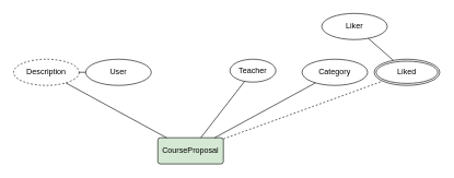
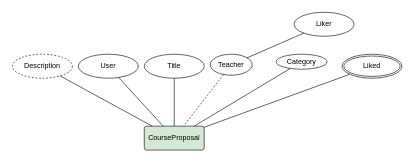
- <mxCell id="15" value="" style="endArrow=none;html=1;rounded=0;" edge="1" parent="1" source="14" target="13"><mxGeometry relative="1" as="geometry"><mxPoint x="560" y="190" as="sourcePoint" /><mxPoint x="720" y="190" as="targetPoint" /></mxGeometry></mxCell>
+ <mxCell id="15" value="" style="endArrow=none;html=1;rounded=0;" edge="1" parent="1" source="14" target="5"><mxGeometry relative="1" as="geometry"><mxPoint x="560" y="190" as="sourcePoint" /><mxPoint x="720" y="190" as="targetPoint" /></mxGeometry></mxCell>
- <mxCell id="9" value="" style="endArrow=none;html=1;rounded=0;" edge="1" parent="1" source="3" target="7"><mxGeometry relative="1" as="geometry"><mxPoint x="110" y="136" as="sourcePoint" /><mxPoint x="263" y="220" as="targetPoint" /></mxGeometry></mxCell>
+ <mxCell id="9" value="" style="endArrow=none;html=1;rounded=0;" edge="1" parent="1" source="3" target="2"><mxGeometry relative="1" as="geometry"><mxPoint x="110" y="136" as="sourcePoint" /><mxPoint x="263" y="220" as="targetPoint" /></mxGeometry></mxCell>
+ <mxCell id="4" value="Title" style="ellipse;whiteSpace=wrap;html=1;align=center;" vertex="1" parent="1"><mxGeometry x="240" y="90" width="100" height="40" as="geometry" /></mxCell>
- <mxCell id="6" value="Category" style="ellipse;whiteSpace=wrap;html=1;align=center;" vertex="1" parent="1"><mxGeometry x="460" y="90" width="100" height="40" as="geometry" /></mxCell>
+ <mxCell id="6" value="Category" style="ellipse;whiteSpace=wrap;html=1;align=center;" vertex="1" parent="1"><mxGeometry x="460" y="90" width="85" height="25" as="geometry" /></mxCell>
- <mxCell id="11" value="" style="endArrow=none;html=1;rounded=0;" edge="1" parent="1" source="5" target="2"><mxGeometry relative="1" as="geometry"><mxPoint x="300" y="140" as="sourcePoint" /><mxPoint x="300" y="220" as="targetPoint" /></mxGeometry></mxCell>
+ <mxCell id="11" value="" style="endArrow=none;html=1;rounded=0;dashed=1;" edge="1" parent="1" source="5" target="2"><mxGeometry relative="1" as="geometry"><mxPoint x="300" y="140" as="sourcePoint" /><mxPoint x="300" y="220" as="targetPoint" /></mxGeometry></mxCell>
- <mxCell id="16" value="" style="endArrow=none;html=1;rounded=0;dashed=1;" edge="1" parent="1" source="2" target="13"><mxGeometry relative="1" as="geometry"><mxPoint x="460" y="230" as="sourcePoint" /><mxPoint x="620" y="230" as="targetPoint" /></mxGeometry></mxCell>
+ <mxCell id="16" value="" style="endArrow=none;html=1;rounded=0;" edge="1" parent="1" source="2" target="13"><mxGeometry relative="1" as="geometry"><mxPoint x="460" y="230" as="sourcePoint" /><mxPoint x="620" y="230" as="targetPoint" /></mxGeometry></mxCell>
+ <mxCell id="10" value="" style="endArrow=none;html=1;rounded=0;" edge="1" parent="1" source="4" target="2"><mxGeometry relative="1" as="geometry"><mxPoint x="207" y="139" as="sourcePoint" /><mxPoint x="282" y="220" as="targetPoint" /></mxGeometry></mxCell>
